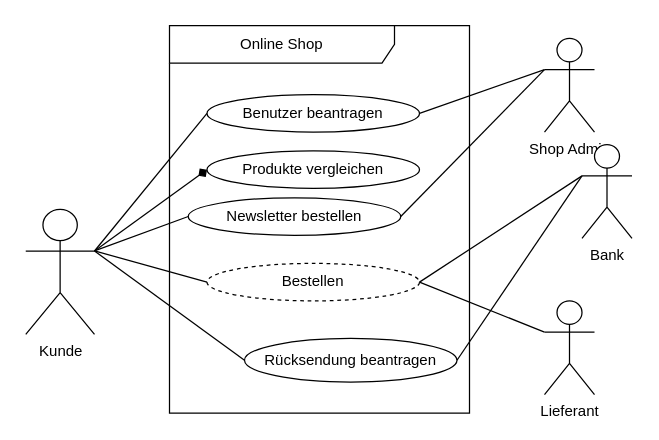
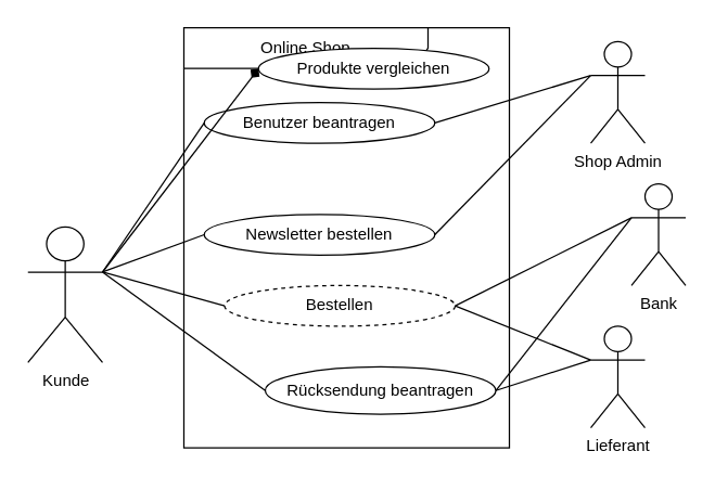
- <mxCell id="9" value="Benutzer beantragen" style="ellipse;whiteSpace=wrap;html=1;" vertex="1" parent="1"><mxGeometry x="165" y="75.214" width="170" height="30" as="geometry" /></mxCell>
+ <mxCell id="9" value="Benutzer beantragen" style="ellipse;whiteSpace=wrap;html=1;" vertex="1" parent="1"><mxGeometry x="150" y="75.214" width="170" height="30" as="geometry" /></mxCell>
- <mxCell id="5" value="Produkte vergleichen" style="ellipse;whiteSpace=wrap;html=1;" vertex="1" parent="1"><mxGeometry x="165" y="120.214" width="170" height="30" as="geometry" /></mxCell>
+ <mxCell id="5" value="Produkte vergleichen" style="ellipse;whiteSpace=wrap;html=1;" vertex="1" parent="1"><mxGeometry x="190" y="35.214" width="170" height="30" as="geometry" /></mxCell>
- <mxCell id="10" value="Bank" style="shape=umlActor;verticalLabelPosition=bottom;labelBackgroundColor=#ffffff;verticalAlign=top;html=1;outlineConnect=0;" vertex="1" parent="1"><mxGeometry x="465" y="115.214" width="40" height="75" as="geometry" /></mxCell>
+ <mxCell id="10" value="Bank" style="shape=umlActor;verticalLabelPosition=bottom;labelBackgroundColor=#ffffff;verticalAlign=top;html=1;outlineConnect=0;" vertex="1" parent="1"><mxGeometry x="465" y="135.214" width="40" height="75" as="geometry" /></mxCell>
+ <mxCell id="22" value="" style="endArrow=none;html=1;entryX=0;entryY=0.333;entryDx=0;entryDy=0;entryPerimeter=0;exitX=1;exitY=0.5;exitDx=0;exitDy=0;" edge="1" parent="1" source="8" target="11"><mxGeometry width="50" height="50" relative="1" as="geometry"><mxPoint x="345" y="190.214" as="sourcePoint" /><mxPoint x="445" y="275.214" as="targetPoint" /></mxGeometry></mxCell>
